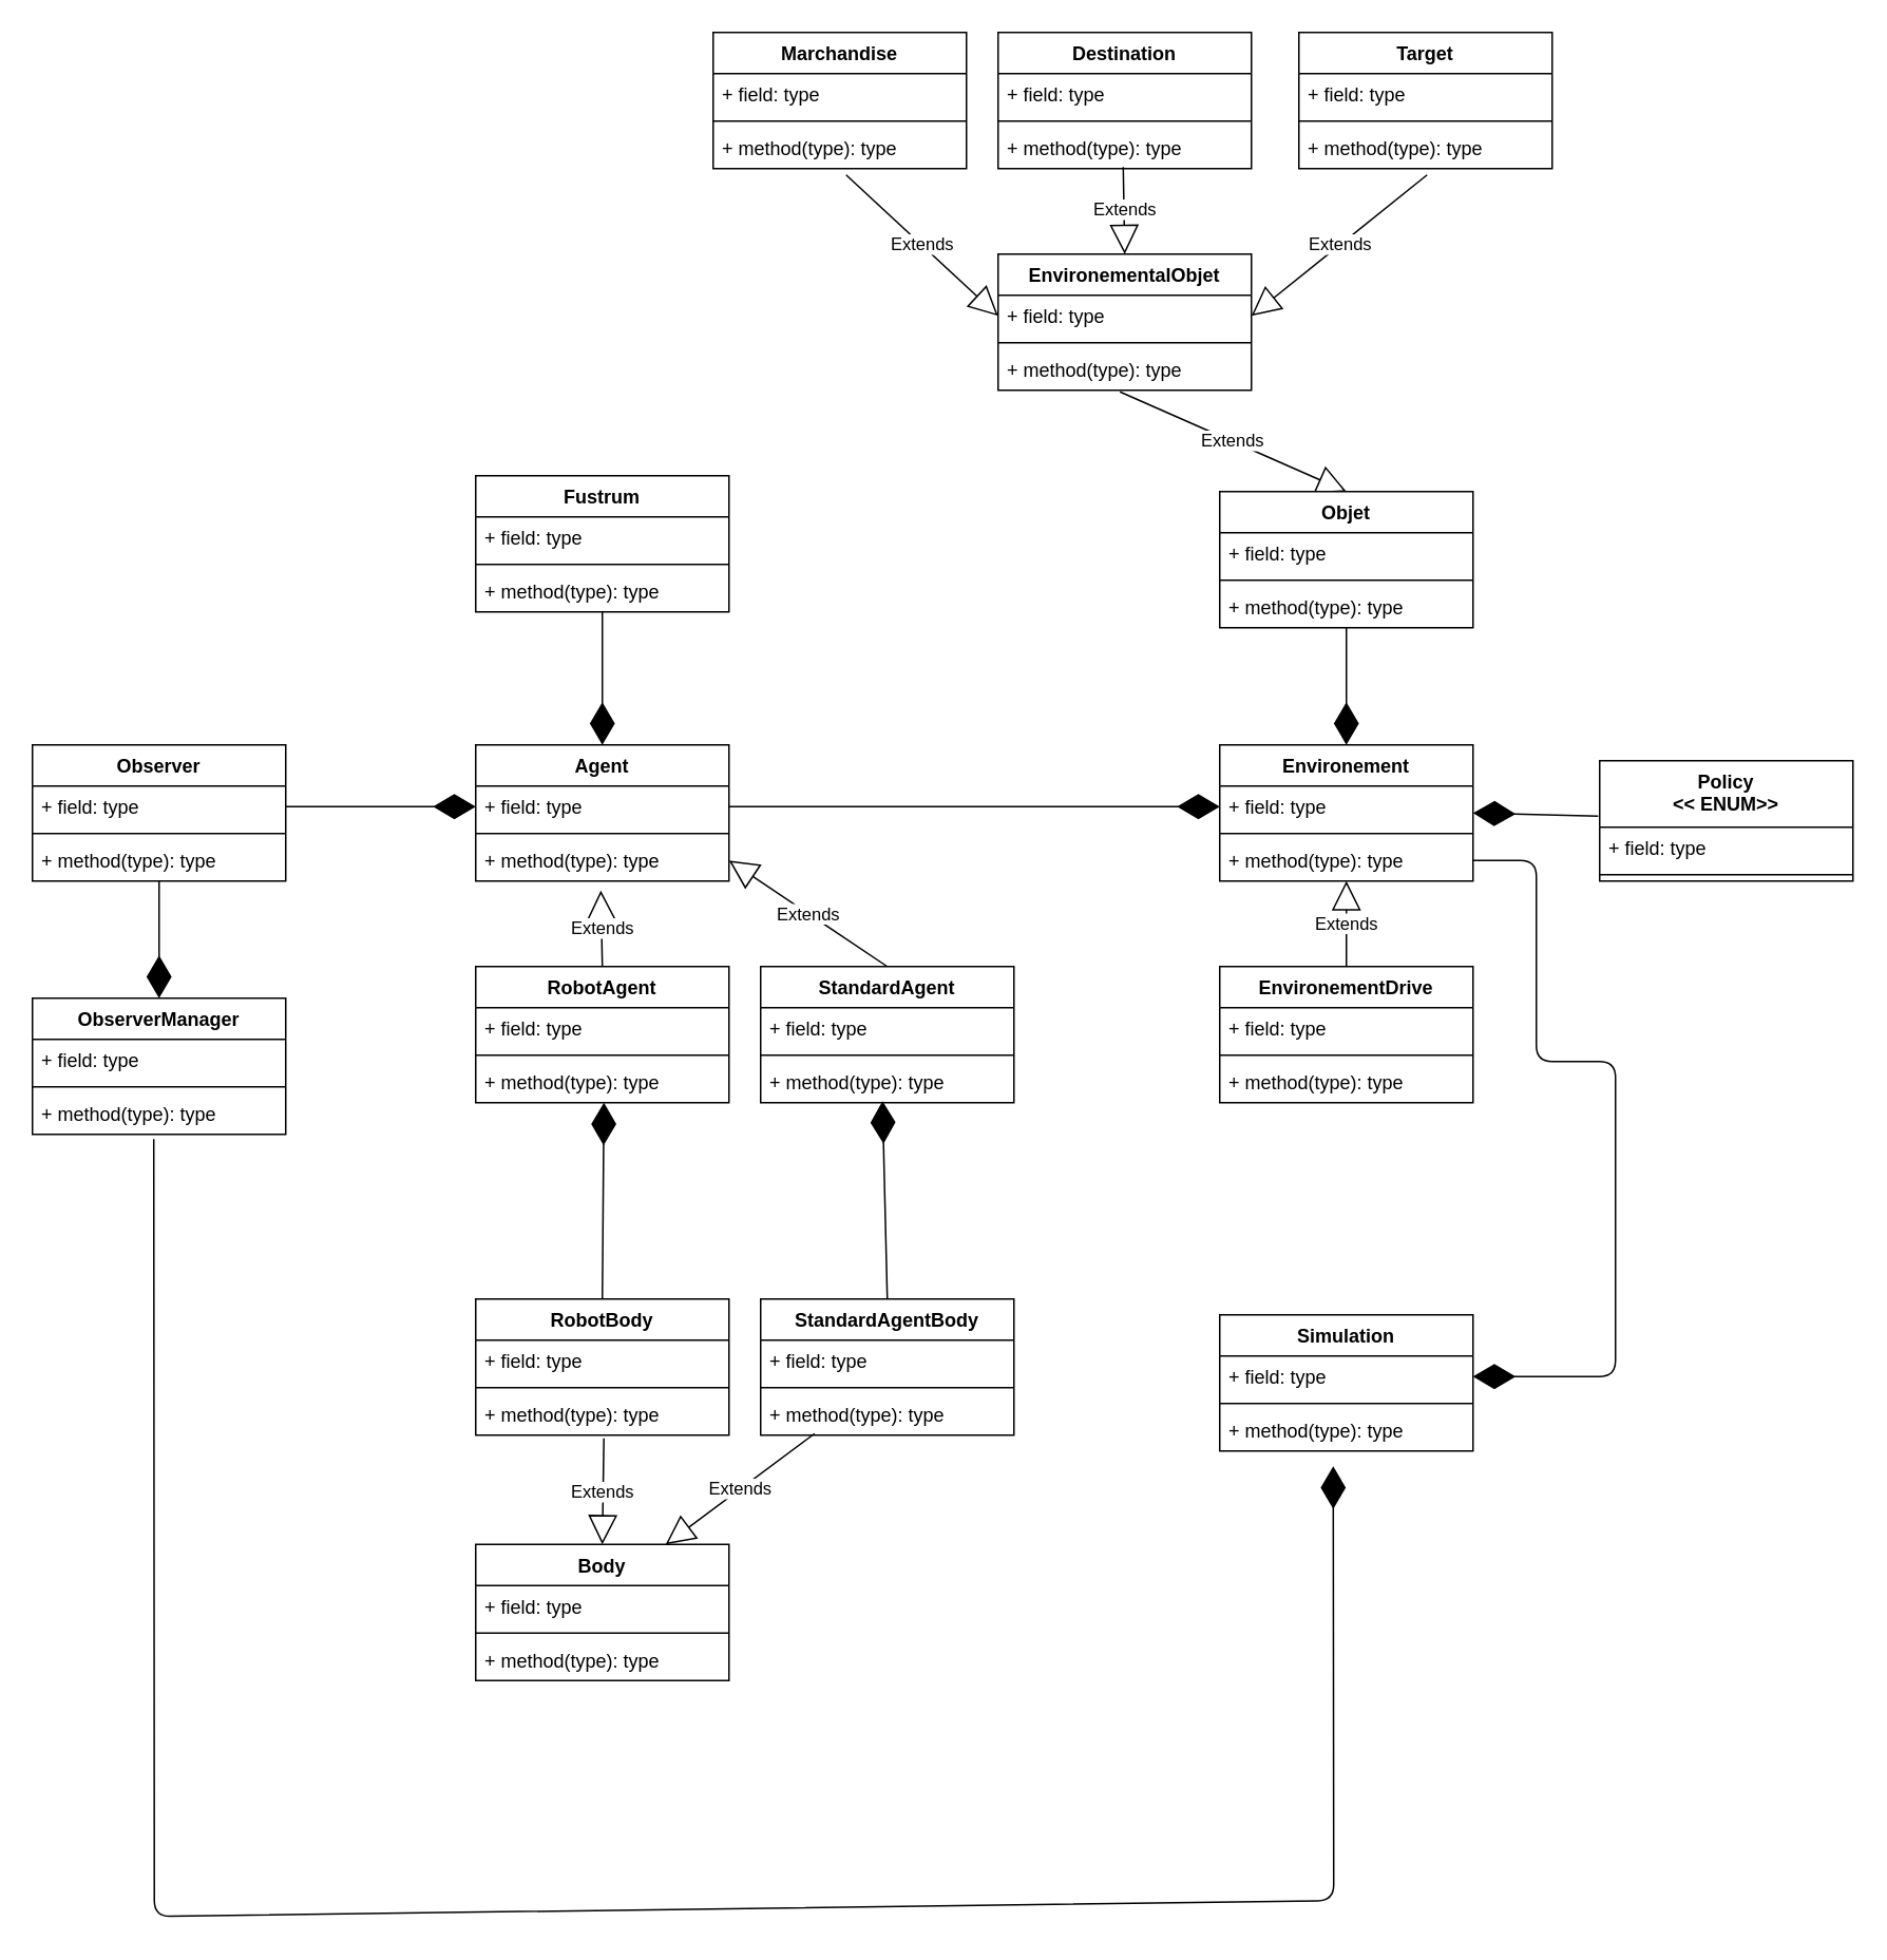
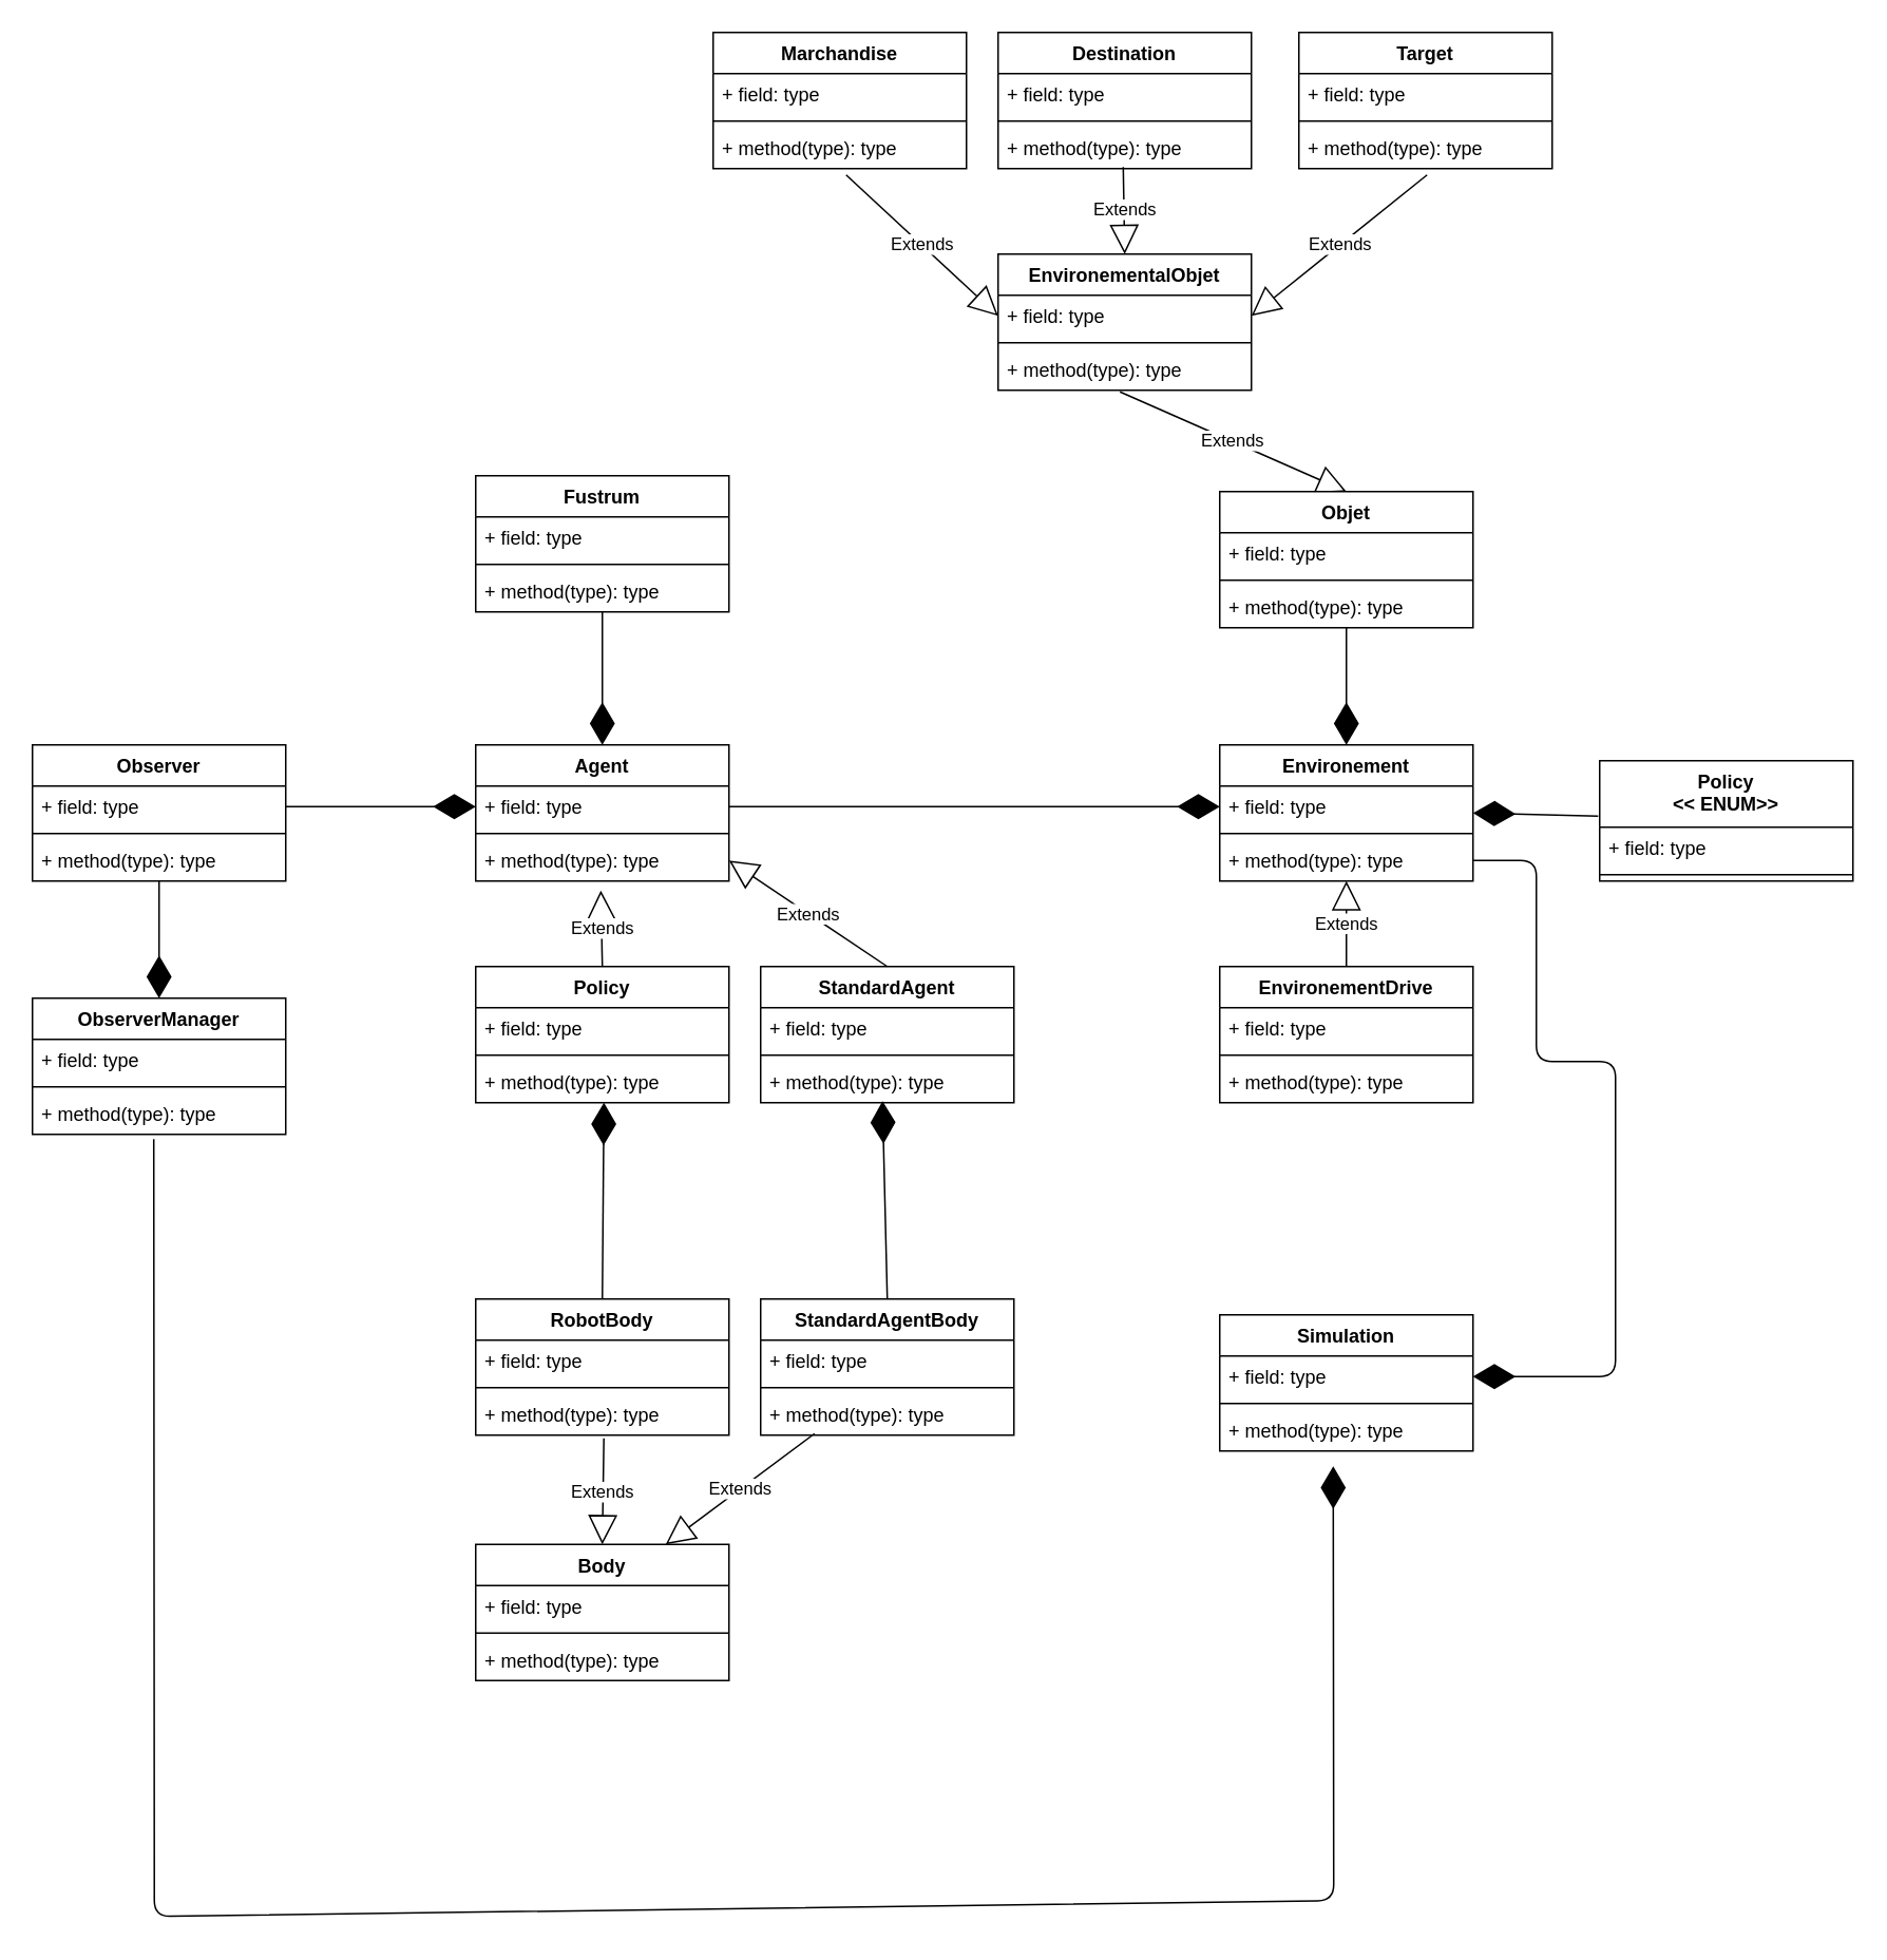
- <mxCell id="6" value="RobotAgent" style="swimlane;fontStyle=1;align=center;verticalAlign=top;childLayout=stackLayout;horizontal=1;startSize=26;horizontalStack=0;resizeParent=1;resizeParentMax=0;resizeLast=0;collapsible=1;marginBottom=0;" parent="1" vertex="1"><mxGeometry x="300" y="610" width="160" height="86" as="geometry" /></mxCell>
+ <mxCell id="6" value="Policy" style="swimlane;fontStyle=1;align=center;verticalAlign=top;childLayout=stackLayout;horizontal=1;startSize=26;horizontalStack=0;resizeParent=1;resizeParentMax=0;resizeLast=0;collapsible=1;marginBottom=0;" parent="1" vertex="1"><mxGeometry x="300" y="610" width="160" height="86" as="geometry" /></mxCell>
